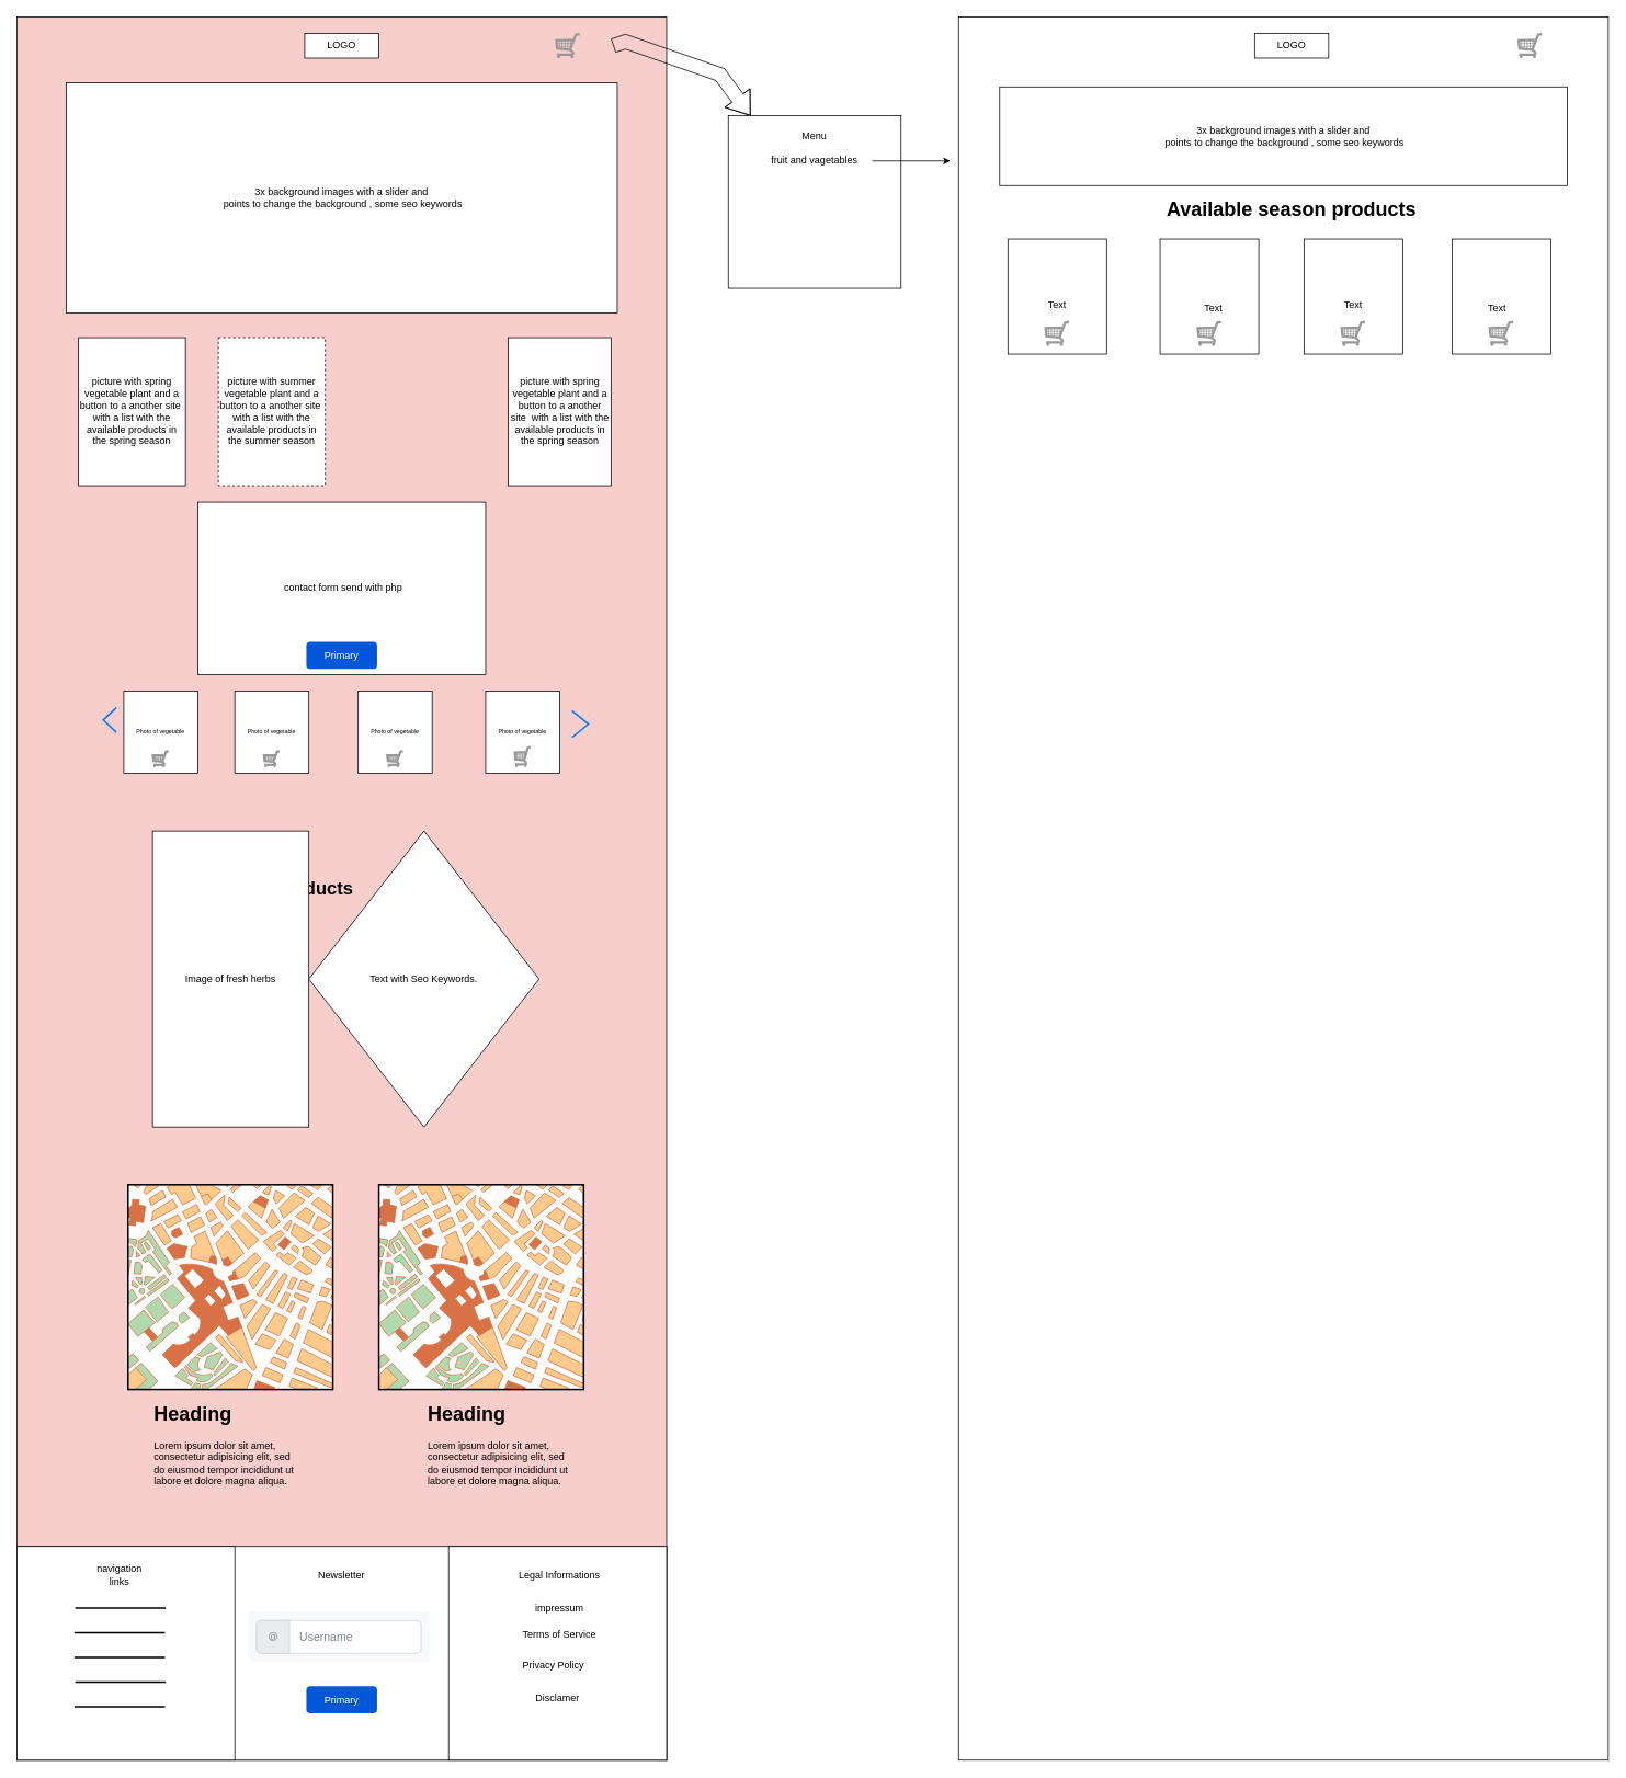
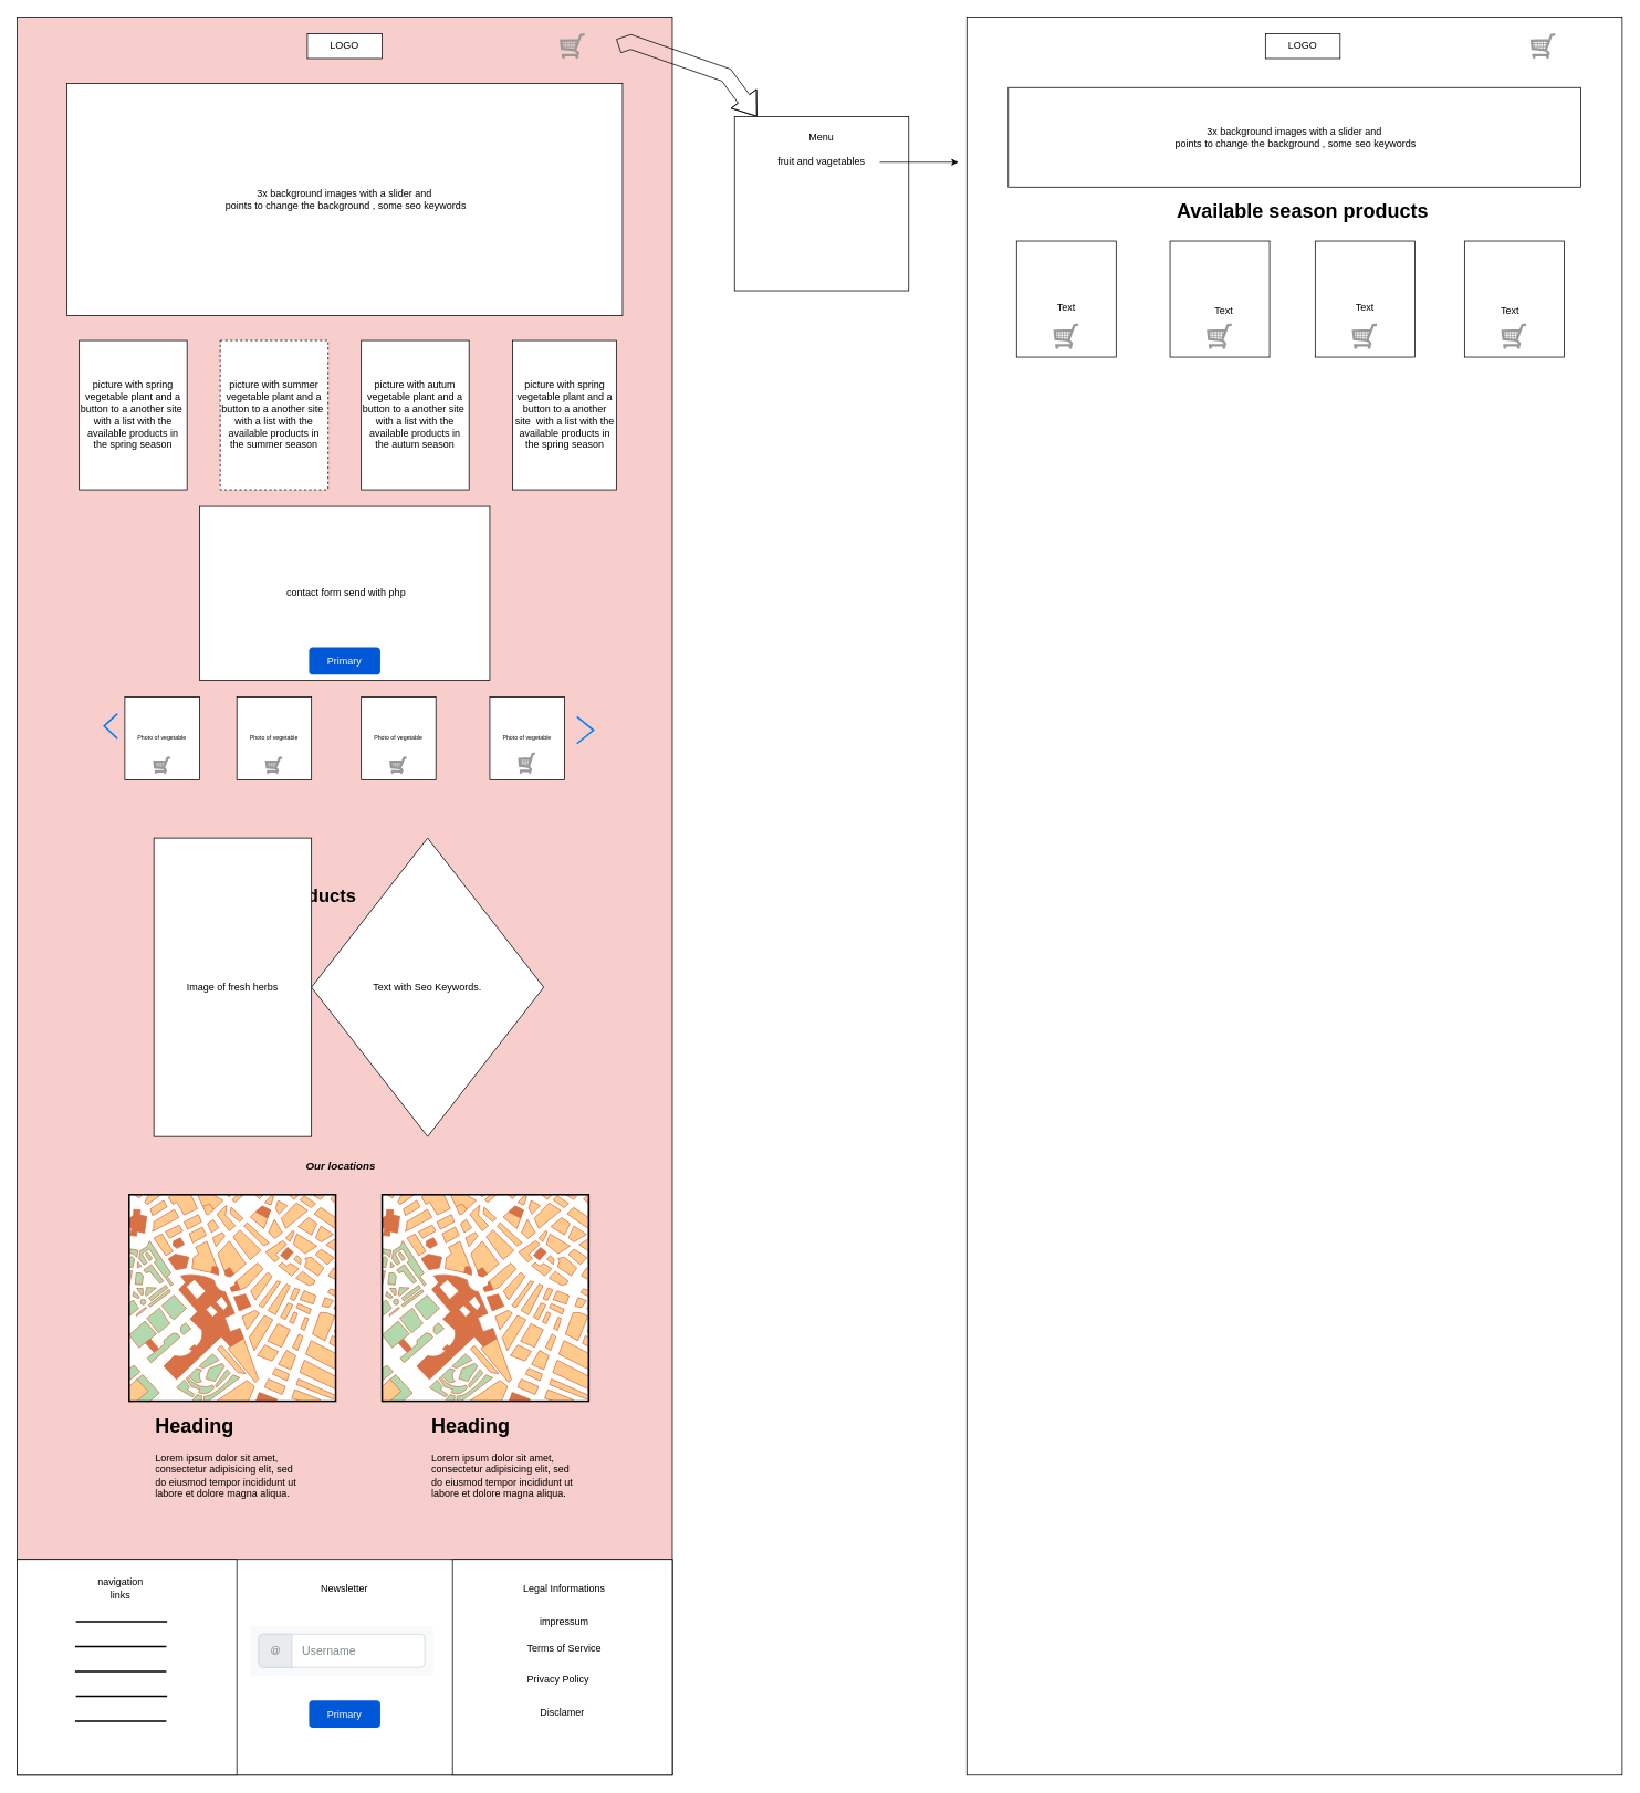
+ <mxCell id="9" value="picture with autum vegetable plant and a button to a another site&amp;nbsp; with a list with the available products in the autum season" style="rounded=0;whiteSpace=wrap;html=1;shadow=0;" parent="1" vertex="1"><mxGeometry x="435" y="410" width="130" height="180" as="geometry" /></mxCell>
+ <mxCell id="25" value="Our locations" style="text;html=1;strokeColor=none;fillColor=none;align=center;verticalAlign=middle;whiteSpace=wrap;rounded=0;fontStyle=3;fontSize=13;horizontal=1;" parent="1" vertex="1"><mxGeometry x="301.5" y="1390" width="217" height="30" as="geometry" /></mxCell>
